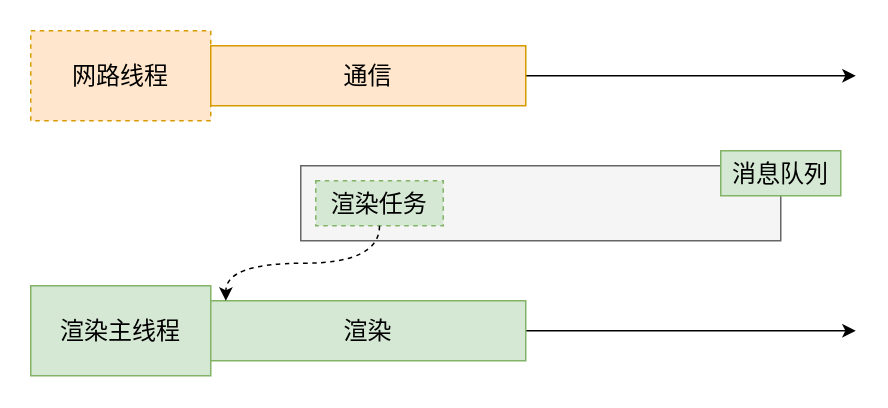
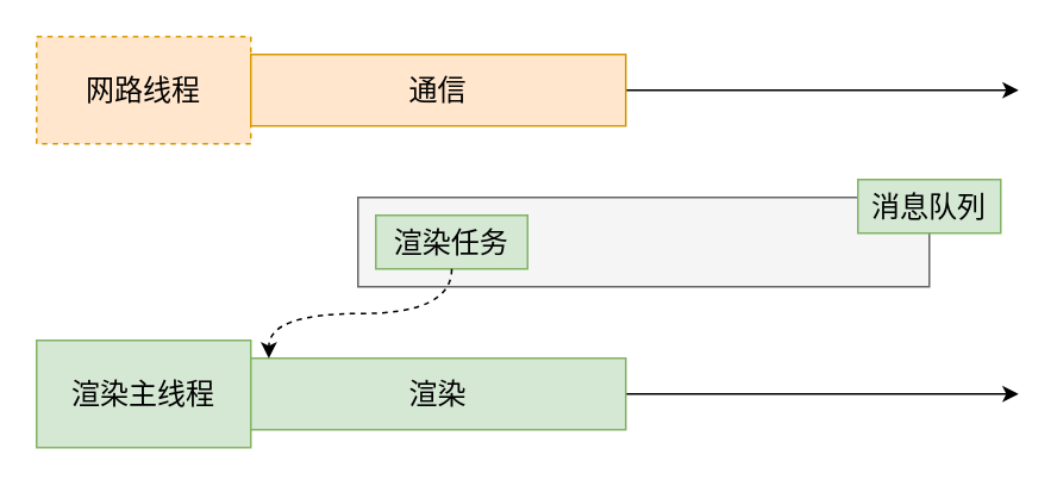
- <mxCell id="6" value="渲染任务" style="rounded=0;whiteSpace=wrap;html=1;fontSize=16;fillColor=#d5e8d4;strokeColor=#82b366;dashed=1;" vertex="1" parent="1"><mxGeometry x="210" y="120" width="85" height="30" as="geometry" /></mxCell>
+ <mxCell id="6" value="渲染任务" style="rounded=0;whiteSpace=wrap;html=1;fontSize=16;fillColor=#d5e8d4;strokeColor=#82b366;" vertex="1" parent="1"><mxGeometry x="210" y="120" width="85" height="30" as="geometry" /></mxCell>
